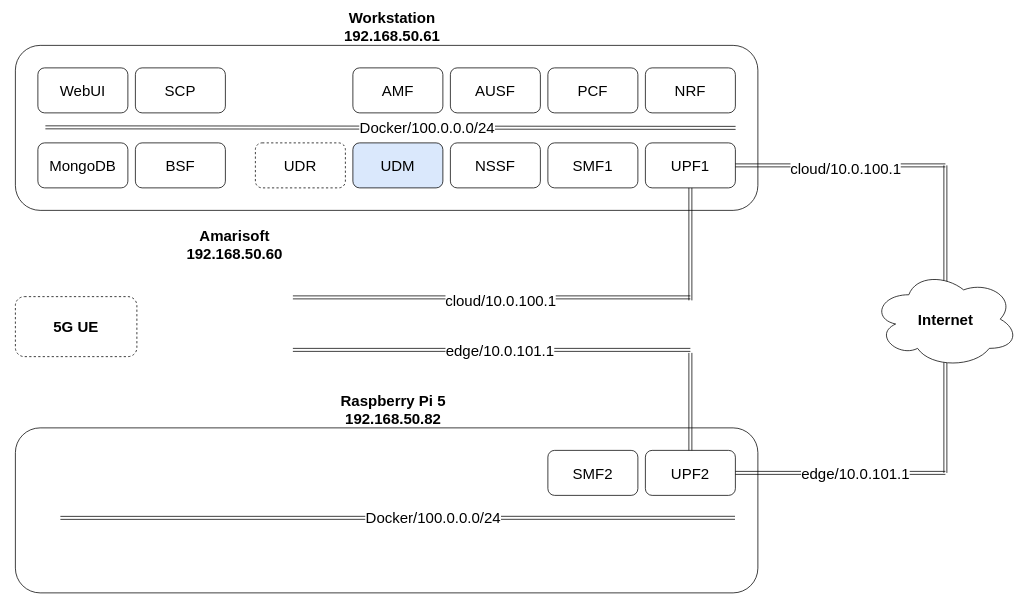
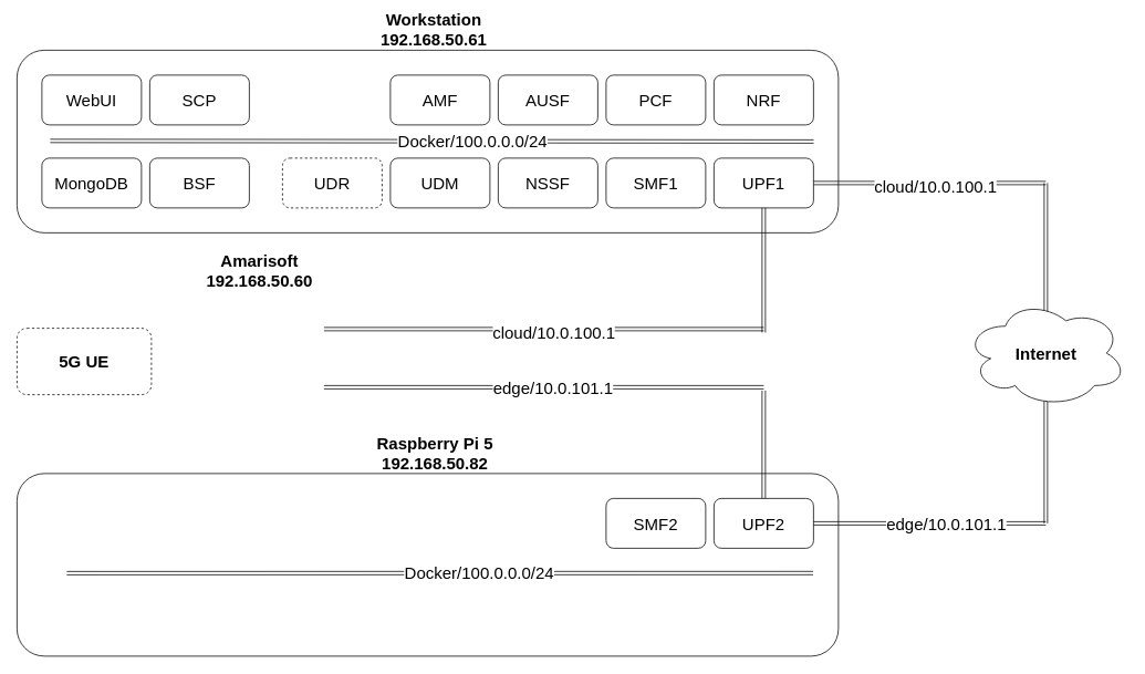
- <mxCell id="9" value="UDM" style="rounded=1;whiteSpace=wrap;html=1;fontSize=20;fillColor=#dae8fc;" parent="1" vertex="1"><mxGeometry x="470" y="190" width="120" height="60" as="geometry" /></mxCell>
+ <mxCell id="9" value="UDM" style="rounded=1;whiteSpace=wrap;html=1;fontSize=20;" parent="1" vertex="1"><mxGeometry x="470" y="190" width="120" height="60" as="geometry" /></mxCell>
